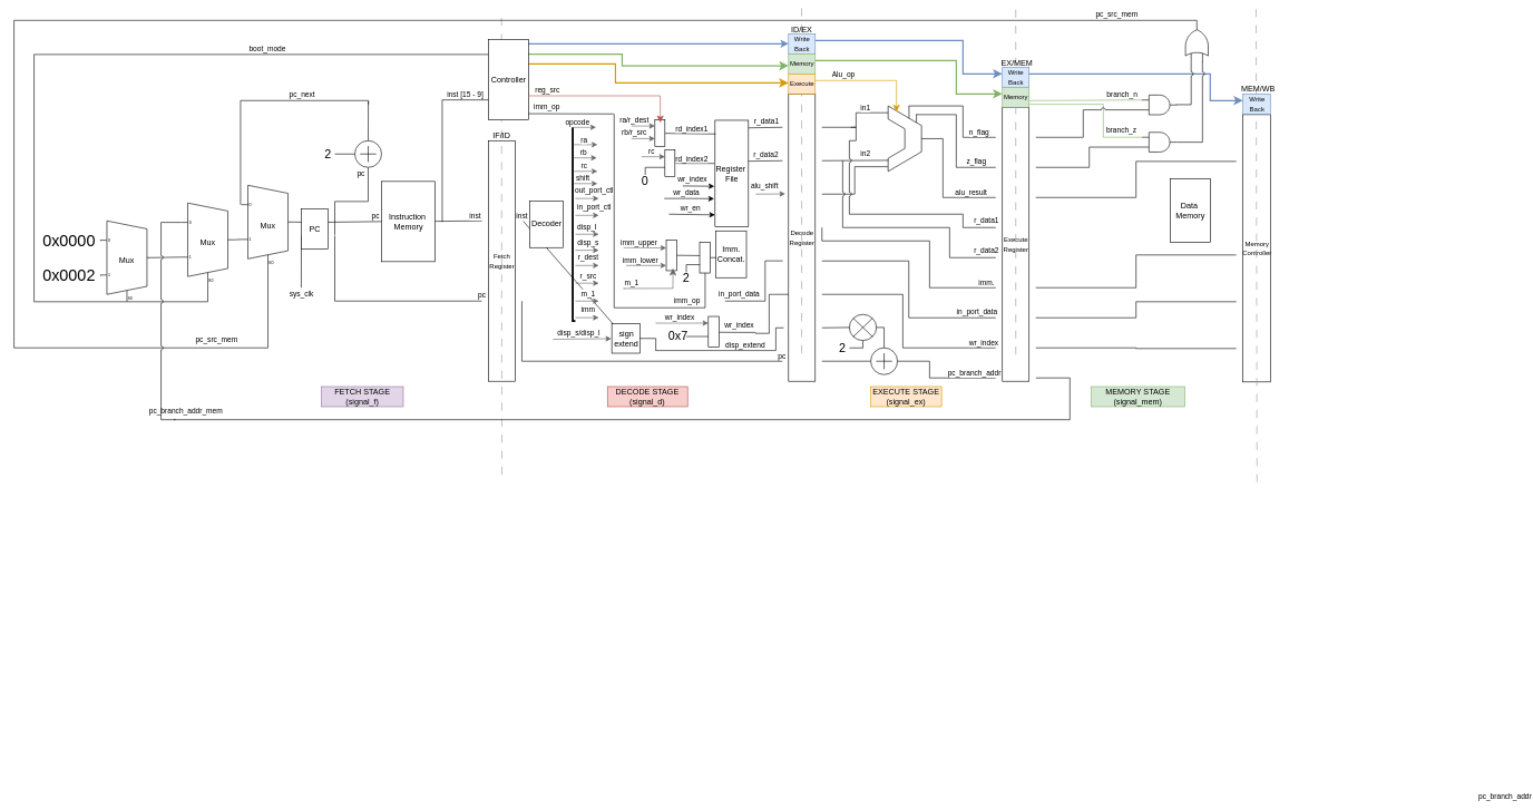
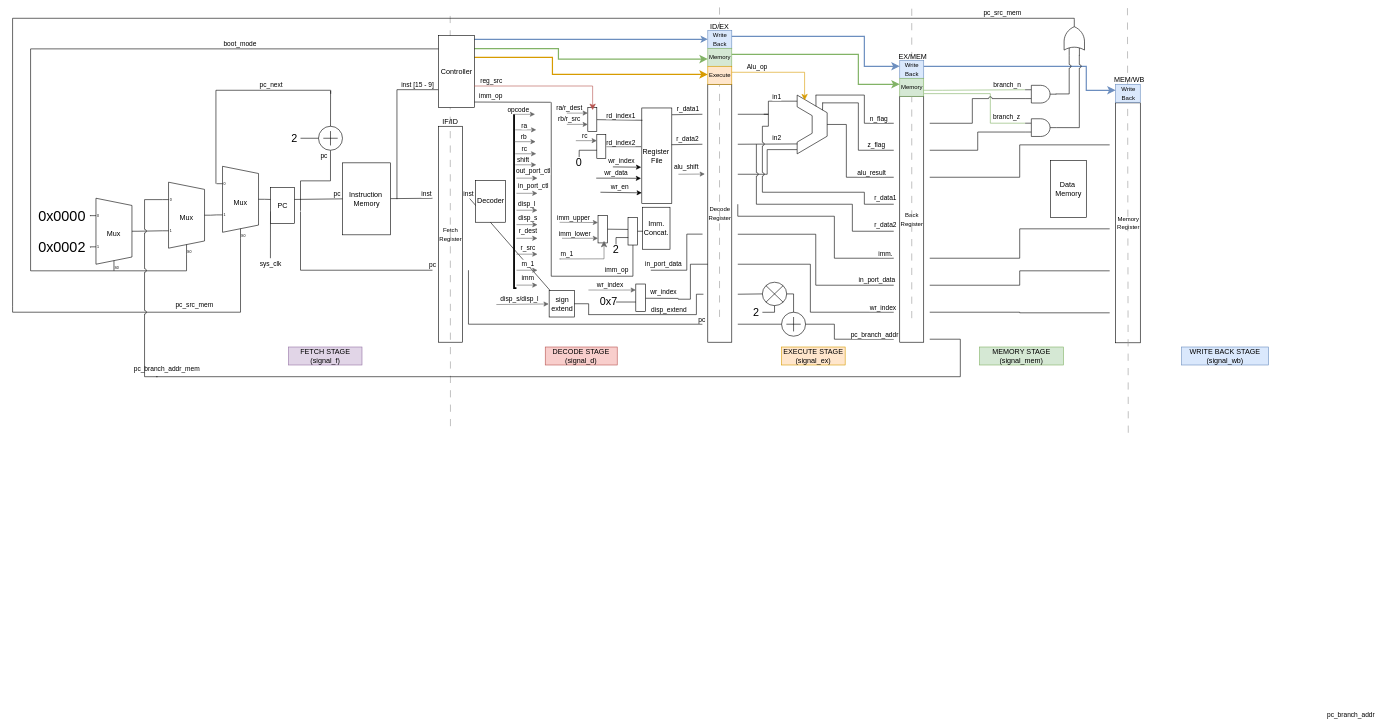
- <mxCell id="5" value="&lt;font style=&quot;font-size: 10px;&quot;&gt;Execute&lt;/font&gt;&lt;div&gt;&lt;font style=&quot;font-size: 10px;&quot;&gt;Register&lt;/font&gt;&lt;/div&gt;" style="externalPins=1;recursiveResize=0;shadow=0;dashed=0;align=center;html=1;strokeWidth=1;shape=mxgraph.rtl.abstract.entity;container=1;collapsible=0;kind=sequential;drawPins=1;left=9;right=9;bottom=0;top=0;leftArr=,,,,,,,,;pinSnap=9;" parent="1" vertex="1"><mxGeometry x="1499" y="160" width="40" height="410" as="geometry" /></mxCell>
+ <mxCell id="5" value="&lt;font style=&quot;font-size: 10px;&quot;&gt;Back&lt;/font&gt;&lt;div&gt;&lt;font style=&quot;font-size: 10px;&quot;&gt;Register&lt;/font&gt;&lt;/div&gt;" style="externalPins=1;recursiveResize=0;shadow=0;dashed=0;align=center;html=1;strokeWidth=1;shape=mxgraph.rtl.abstract.entity;container=1;collapsible=0;kind=sequential;drawPins=1;left=9;right=9;bottom=0;top=0;leftArr=,,,,,,,,;pinSnap=9;" parent="1" vertex="1"><mxGeometry x="1499" y="160" width="40" height="410" as="geometry" /></mxCell>
- <mxCell id="8" value="&lt;font&gt;Memory&lt;/font&gt;&lt;div&gt;&lt;font&gt;Controller&lt;/font&gt;&lt;/div&gt;" style="externalPins=1;recursiveResize=0;shadow=0;dashed=0;align=center;html=1;strokeWidth=1;shape=mxgraph.rtl.abstract.entity;container=1;collapsible=0;kind=sequential;drawPins=1;left=5;right=5;bottom=0;top=0;leftArr=,,,,;rightRot=180;fontSize=10;" parent="1" vertex="1"><mxGeometry x="1859" y="171" width="41" height="400" as="geometry" /></mxCell>
+ <mxCell id="8" value="&lt;font&gt;Memory&lt;/font&gt;&lt;div&gt;&lt;font&gt;Register&lt;/font&gt;&lt;/div&gt;" style="externalPins=1;recursiveResize=0;shadow=0;dashed=0;align=center;html=1;strokeWidth=1;shape=mxgraph.rtl.abstract.entity;container=1;collapsible=0;kind=sequential;drawPins=1;left=5;right=5;bottom=0;top=0;leftArr=,,,,;rightRot=180;fontSize=10;" parent="1" vertex="1"><mxGeometry x="1859" y="171" width="41" height="400" as="geometry" /></mxCell>
+ <mxCell id="34" value="&lt;div&gt;WRITE BACK STAGE (signal_wb)&lt;/div&gt;" style="text;html=1;align=center;verticalAlign=middle;whiteSpace=wrap;rounded=0;fillColor=#dae8fc;strokeColor=#6c8ebf;" parent="1" vertex="1"><mxGeometry x="1969" y="578" width="145" height="30" as="geometry" /></mxCell>
